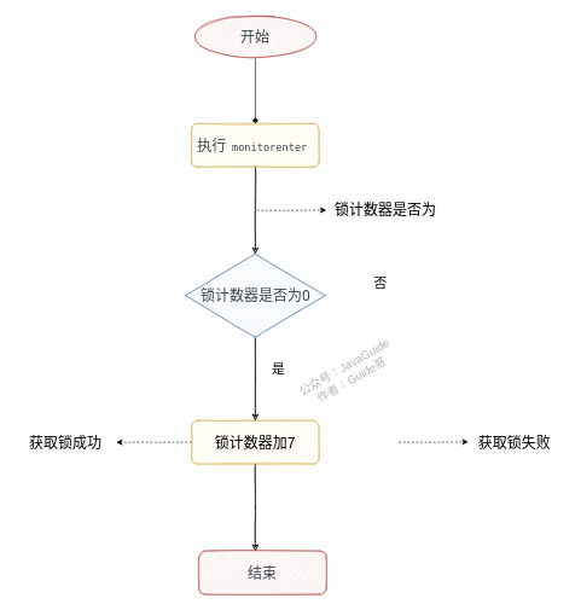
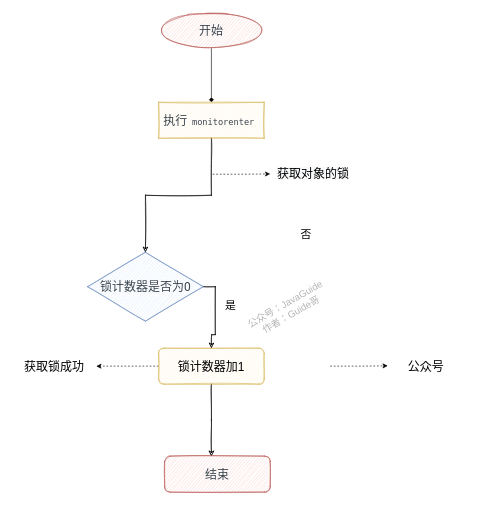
- <mxCell id="3" value="&lt;span class=&quot;md-plain md-expand&quot; style=&quot;box-sizing: border-box ; color: rgb(59 , 69 , 78) ; font-family: &amp;#34;roboto&amp;#34; , sans-serif ; font-size: 20px&quot;&gt;执行&lt;/span&gt;&lt;span spellcheck=&quot;false&quot; class=&quot;md-pair-s md-expand&quot; style=&quot;box-sizing: border-box ; color: rgb(59 , 69 , 78) ; font-family: &amp;#34;roboto&amp;#34; , sans-serif ; font-size: 20px&quot;&gt;&lt;code style=&quot;box-sizing: border-box ; padding: 0.25rem 0.5rem ; font-size: 0.9rem ; border-radius: 0.2rem&quot;&gt;monitorenter&lt;/code&gt;&lt;/span&gt;" style="rounded=1;whiteSpace=wrap;html=1;shadow=0;sketch=1;fillColor=#fff2cc;strokeColor=#d6b656;" parent="1" vertex="1"><mxGeometry x="264" y="170" width="176" height="60" as="geometry" /></mxCell>
+ <mxCell id="3" value="&lt;span class=&quot;md-plain md-expand&quot; style=&quot;box-sizing: border-box ; color: rgb(59 , 69 , 78) ; font-family: &amp;#34;roboto&amp;#34; , sans-serif ; font-size: 20px&quot;&gt;执行&lt;/span&gt;&lt;span spellcheck=&quot;false&quot; class=&quot;md-pair-s md-expand&quot; style=&quot;box-sizing: border-box ; color: rgb(59 , 69 , 78) ; font-family: &amp;#34;roboto&amp;#34; , sans-serif ; font-size: 20px&quot;&gt;&lt;code style=&quot;box-sizing: border-box ; padding: 0.25rem 0.5rem ; font-size: 0.9rem ; border-radius: 0.2rem&quot;&gt;monitorenter&lt;/code&gt;&lt;/span&gt;" style="whiteSpace=wrap;html=1;shadow=0;sketch=1;fillColor=#fff2cc;strokeColor=#d6b656;rounded=0;" parent="1" vertex="1"><mxGeometry x="264" y="170" width="176" height="60" as="geometry" /></mxCell>
- <mxCell id="18" value="&lt;meta charset=&quot;utf-8&quot;&gt;&lt;span style=&quot;color: rgb(0, 0, 0); font-family: helvetica; font-size: 20px; font-style: normal; font-weight: 400; letter-spacing: normal; text-align: center; text-indent: 0px; text-transform: none; word-spacing: 0px; background-color: rgb(248, 249, 250); display: inline; float: none;&quot;&gt;锁计数器是否为&lt;/span&gt;" style="text;whiteSpace=wrap;html=1;fontSize=20;" vertex="1" parent="1"><mxGeometry x="460" y="270" width="150" height="40" as="geometry" /></mxCell>
+ <mxCell id="18" value="&lt;meta charset=&quot;utf-8&quot;&gt;&lt;span style=&quot;color: rgb(0, 0, 0); font-family: helvetica; font-size: 20px; font-style: normal; font-weight: 400; letter-spacing: normal; text-align: center; text-indent: 0px; text-transform: none; word-spacing: 0px; background-color: rgb(248, 249, 250); display: inline; float: none;&quot;&gt;获取对象的锁&lt;/span&gt;" style="text;whiteSpace=wrap;html=1;fontSize=20;" vertex="1" parent="1"><mxGeometry x="460" y="270" width="150" height="40" as="geometry" /></mxCell>
- <mxCell id="7" value="否" style="text;html=1;strokeColor=none;fillColor=none;align=center;verticalAlign=middle;whiteSpace=wrap;rounded=0;fontSize=18;shadow=0;sketch=1;" parent="1" vertex="1"><mxGeometry x="505" y="380" width="40" height="20" as="geometry" /></mxCell>
+ <mxCell id="7" value="否" style="text;html=1;strokeColor=none;fillColor=none;align=center;verticalAlign=middle;whiteSpace=wrap;rounded=0;fontSize=18;shadow=0;sketch=1;" parent="1" vertex="1"><mxGeometry x="490" y="380" width="40" height="20" as="geometry" /></mxCell>
- <mxCell id="5" value="&lt;span style=&quot;color: rgb(59 , 69 , 78) ; font-family: &amp;#34;roboto&amp;#34; , sans-serif ; font-size: 20px&quot;&gt;锁计数器是否为0&lt;/span&gt;" style="rhombus;whiteSpace=wrap;html=1;fontSize=18;shadow=0;sketch=1;fillColor=#dae8fc;strokeColor=#6c8ebf;" parent="1" vertex="1"><mxGeometry x="255.5" y="350" width="193" height="115" as="geometry" /></mxCell>
+ <mxCell id="5" value="&lt;span style=&quot;color: rgb(59 , 69 , 78) ; font-family: &amp;#34;roboto&amp;#34; , sans-serif ; font-size: 20px&quot;&gt;锁计数器是否为0&lt;/span&gt;" style="rhombus;whiteSpace=wrap;html=1;fontSize=18;shadow=0;sketch=1;fillColor=#dae8fc;strokeColor=#6c8ebf;" parent="1" vertex="1"><mxGeometry x="145.5" y="420" width="193" height="115" as="geometry" /></mxCell>
- <mxCell id="10" value="锁计数器加7" style="rounded=1;whiteSpace=wrap;html=1;fontSize=20;shadow=0;sketch=1;fillColor=#fff2cc;strokeColor=#d6b656;" parent="1" vertex="1"><mxGeometry x="264" y="580" width="176" height="60" as="geometry" /></mxCell>
+ <mxCell id="10" value="锁计数器加1" style="rounded=1;whiteSpace=wrap;html=1;fontSize=20;shadow=0;sketch=1;fillColor=#fff2cc;strokeColor=#d6b656;" parent="1" vertex="1"><mxGeometry x="264" y="580" width="176" height="60" as="geometry" /></mxCell>
- <mxCell id="17" value="获取锁失败" style="text;html=1;strokeColor=none;fillColor=none;align=center;verticalAlign=middle;whiteSpace=wrap;rounded=0;fontSize=20;" vertex="1" parent="1"><mxGeometry x="640" y="600" width="140" height="20" as="geometry" /></mxCell>
+ <mxCell id="17" value="公众号" style="text;html=1;strokeColor=none;fillColor=none;align=center;verticalAlign=middle;whiteSpace=wrap;rounded=0;fontSize=20;" vertex="1" parent="1"><mxGeometry x="640" y="600" width="140" height="20" as="geometry" /></mxCell>
